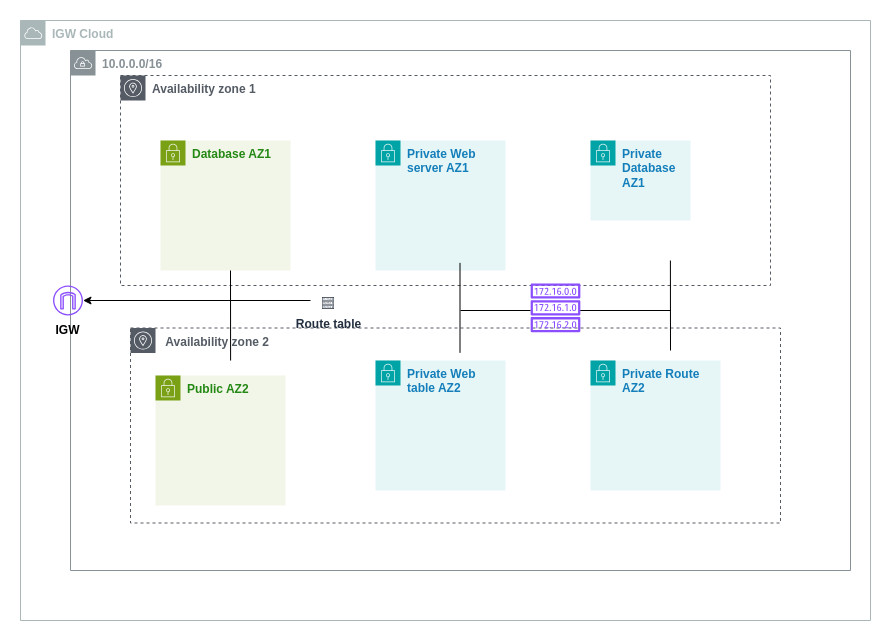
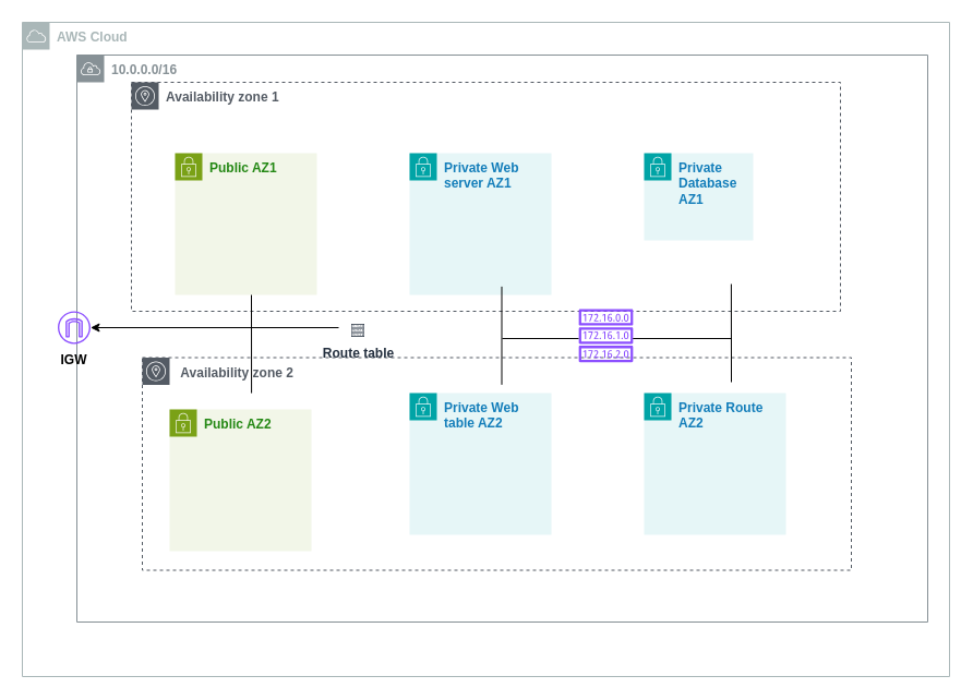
- <mxCell id="2" value="&lt;b&gt;IGW Cloud&lt;/b&gt;" style="sketch=0;outlineConnect=0;gradientColor=none;html=1;whiteSpace=wrap;fontSize=12;fontStyle=0;shape=mxgraph.aws4.group;grIcon=mxgraph.aws4.group_aws_cloud;strokeColor=#AAB7B8;fillColor=none;verticalAlign=top;align=left;spacingLeft=30;fontColor=#AAB7B8;dashed=0;" vertex="1" parent="1"><mxGeometry x="20" y="20" width="850" height="600" as="geometry" /></mxCell>
+ <mxCell id="2" value="&lt;b&gt;AWS Cloud&lt;/b&gt;" style="sketch=0;outlineConnect=0;gradientColor=none;html=1;whiteSpace=wrap;fontSize=12;fontStyle=0;shape=mxgraph.aws4.group;grIcon=mxgraph.aws4.group_aws_cloud;strokeColor=#AAB7B8;fillColor=none;verticalAlign=top;align=left;spacingLeft=30;fontColor=#AAB7B8;dashed=0;" vertex="1" parent="1"><mxGeometry x="20" y="20" width="850" height="600" as="geometry" /></mxCell>
- <mxCell id="6" value="&lt;b&gt;Database AZ1&lt;/b&gt;" style="points=[[0,0],[0.25,0],[0.5,0],[0.75,0],[1,0],[1,0.25],[1,0.5],[1,0.75],[1,1],[0.75,1],[0.5,1],[0.25,1],[0,1],[0,0.75],[0,0.5],[0,0.25]];outlineConnect=0;gradientColor=none;html=1;whiteSpace=wrap;fontSize=12;fontStyle=0;container=1;pointerEvents=0;collapsible=0;recursiveResize=0;shape=mxgraph.aws4.group;grIcon=mxgraph.aws4.group_security_group;grStroke=0;strokeColor=#7AA116;fillColor=#F2F6E8;verticalAlign=top;align=left;spacingLeft=30;fontColor=#248814;dashed=0;" vertex="1" parent="1"><mxGeometry x="160" y="140" width="130" height="130" as="geometry" /></mxCell>
+ <mxCell id="6" value="&lt;b&gt;Public AZ1&lt;/b&gt;" style="points=[[0,0],[0.25,0],[0.5,0],[0.75,0],[1,0],[1,0.25],[1,0.5],[1,0.75],[1,1],[0.75,1],[0.5,1],[0.25,1],[0,1],[0,0.75],[0,0.5],[0,0.25]];outlineConnect=0;gradientColor=none;html=1;whiteSpace=wrap;fontSize=12;fontStyle=0;container=1;pointerEvents=0;collapsible=0;recursiveResize=0;shape=mxgraph.aws4.group;grIcon=mxgraph.aws4.group_security_group;grStroke=0;strokeColor=#7AA116;fillColor=#F2F6E8;verticalAlign=top;align=left;spacingLeft=30;fontColor=#248814;dashed=0;" vertex="1" parent="1"><mxGeometry x="160" y="140" width="130" height="130" as="geometry" /></mxCell>
